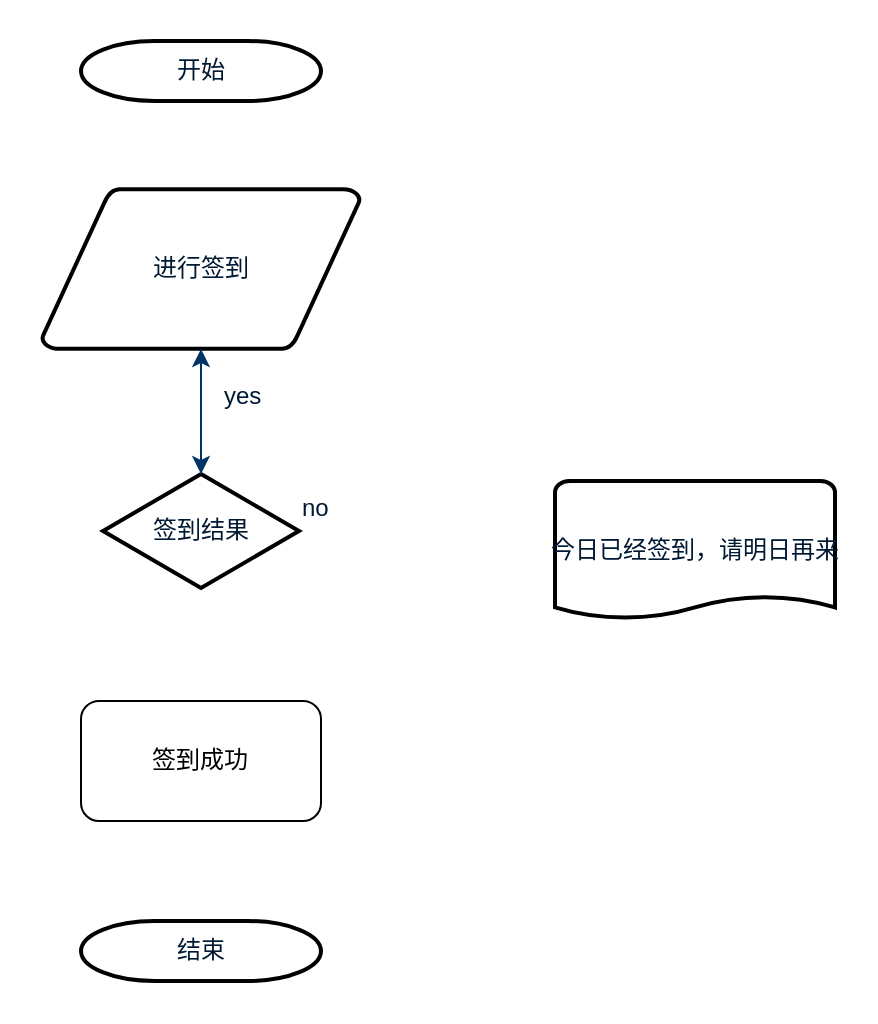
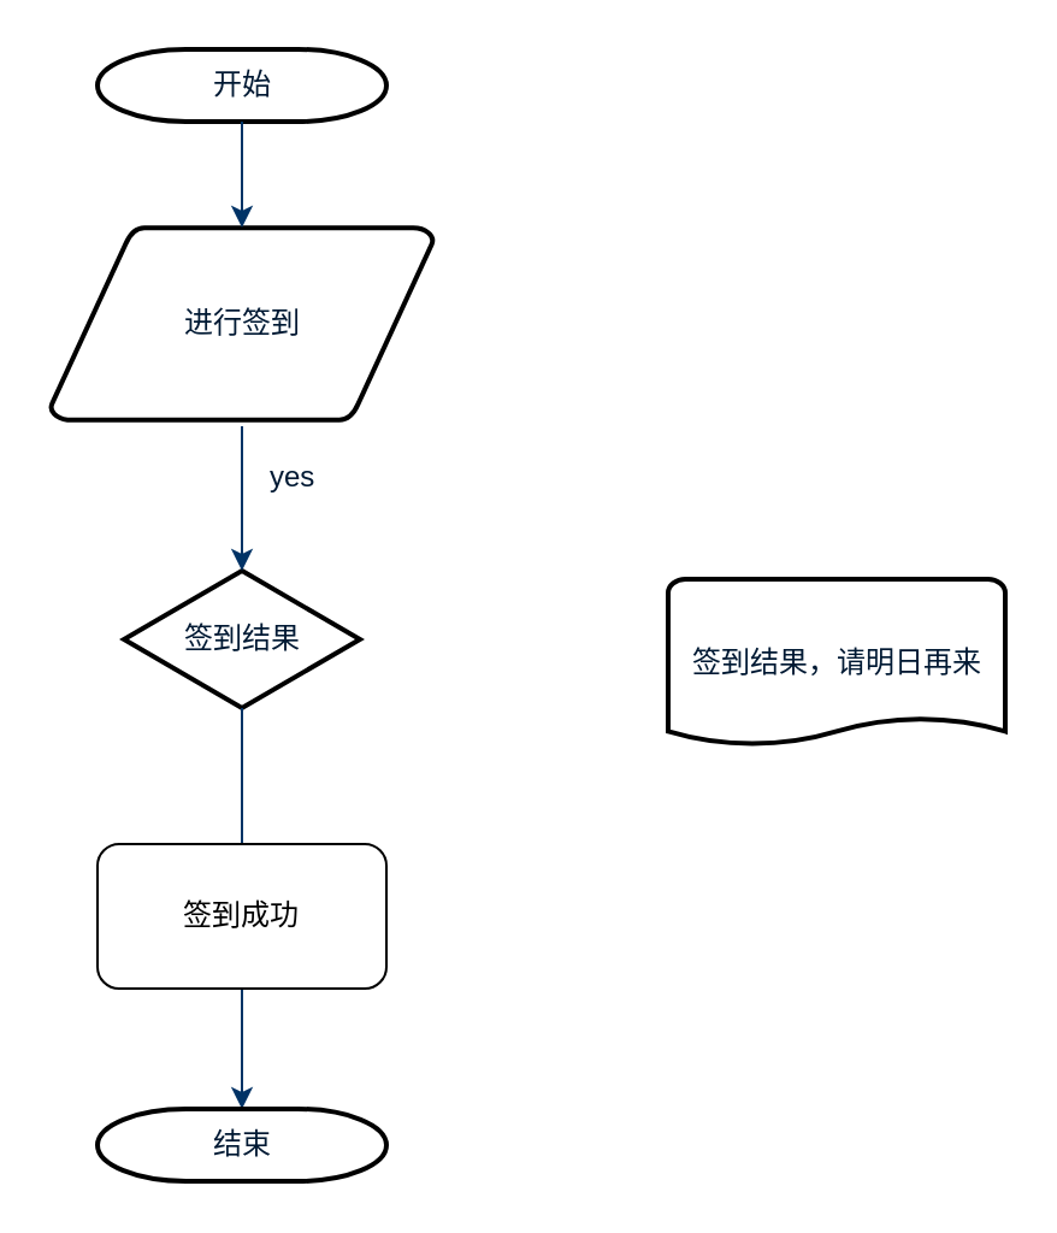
+ <mxCell id="5" style="fontColor=#001933;fontStyle=1;strokeColor=#003366;strokeWidth=1;html=1;" parent="1" source="2" target="3" edge="1"><mxGeometry relative="1" as="geometry" /></mxCell>
- <mxCell id="8" value="" style="edgeStyle=elbowEdgeStyle;elbow=horizontal;fontColor=#001933;fontStyle=1;strokeColor=#003366;strokeWidth=1;html=1;" parent="1" source="4" target="3" edge="1"><mxGeometry y="-113.5" width="100" height="100" as="geometry"><mxPoint y="-53.5" as="sourcePoint" x="-220" /><mxPoint x="100" y="356.5" as="targetPoint" /></mxGeometry></mxCell>
+ <mxCell id="8" value="" style="edgeStyle=elbowEdgeStyle;elbow=horizontal;fontColor=#001933;fontStyle=1;strokeColor=#003366;strokeWidth=1;html=1;entryX=0.5;entryY=0;entryDx=0;entryDy=0;entryPerimeter=0;" parent="1" source="4" target="10" edge="1"><mxGeometry y="-113.5" width="100" height="100" as="geometry"><mxPoint y="-53.5" as="sourcePoint" x="-220" /><mxPoint x="100" y="356.5" as="targetPoint" /></mxGeometry></mxCell>
- <mxCell id="11" value="no" style="text;fontColor=#001933;fontStyle=0;html=1;strokeColor=none;gradientColor=none;fillColor=none;strokeWidth=2;" vertex="1" parent="1"><mxGeometry x="149" y="240" width="40" height="26" as="geometry" /></mxCell>
- <mxCell id="9" value="今日已经签到，请明日再来" style="shape=mxgraph.flowchart.document;fillColor=#FFFFFF;strokeColor=#000000;strokeWidth=2;gradientColor=none;gradientDirection=north;fontColor=#001933;fontStyle=0;html=1;" parent="1" vertex="1"><mxGeometry x="277" y="240" width="140" height="70" as="geometry" /></mxCell>
+ <mxCell id="9" value="签到结果，请明日再来" style="shape=mxgraph.flowchart.document;fillColor=#FFFFFF;strokeColor=#000000;strokeWidth=2;gradientColor=none;gradientDirection=north;fontColor=#001933;fontStyle=0;html=1;" parent="1" vertex="1"><mxGeometry x="277" y="240" width="140" height="70" as="geometry" /></mxCell>
